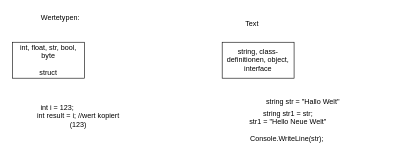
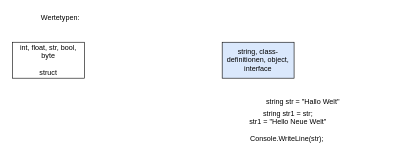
- <mxCell id="4" value="Text" style="text;html=1;strokeColor=none;fillColor=none;align=center;verticalAlign=middle;whiteSpace=wrap;rounded=0;" vertex="1" parent="1"><mxGeometry x="400" y="30" width="40" height="20" as="geometry" /></mxCell>
- <mxCell id="5" value="string, class-definitionen, object, interface" style="rounded=0;whiteSpace=wrap;html=1;" vertex="1" parent="1"><mxGeometry x="370" y="70" width="120" height="60" as="geometry" /></mxCell>
+ <mxCell id="5" value="string, class-definitionen, object, interface" style="rounded=0;whiteSpace=wrap;html=1;fillColor=#dae8fc;" vertex="1" parent="1"><mxGeometry x="370" y="70" width="120" height="60" as="geometry" /></mxCell>
- <mxCell id="6" value="int i = 123;" style="text;html=1;strokeColor=none;fillColor=none;align=center;verticalAlign=middle;whiteSpace=wrap;rounded=0;" vertex="1" parent="1"><mxGeometry x="20" y="170" width="150" height="20" as="geometry" /></mxCell>
- <mxCell id="7" value="int result = i; //wert kopiert (123)" style="text;html=1;strokeColor=none;fillColor=none;align=center;verticalAlign=middle;whiteSpace=wrap;rounded=0;" vertex="1" parent="1"><mxGeometry x="50" y="190" width="160" height="20" as="geometry" /></mxCell>
